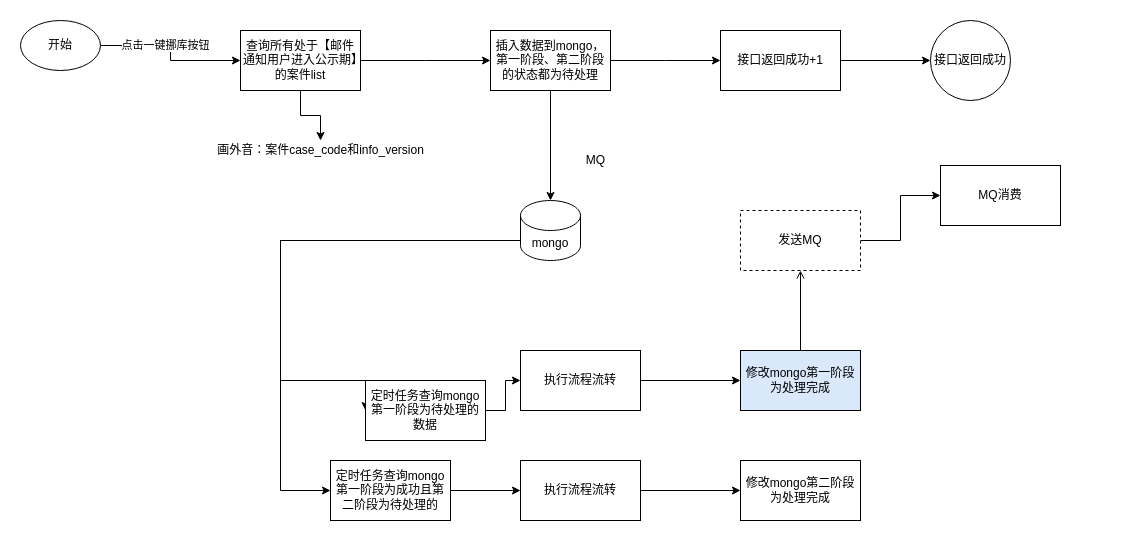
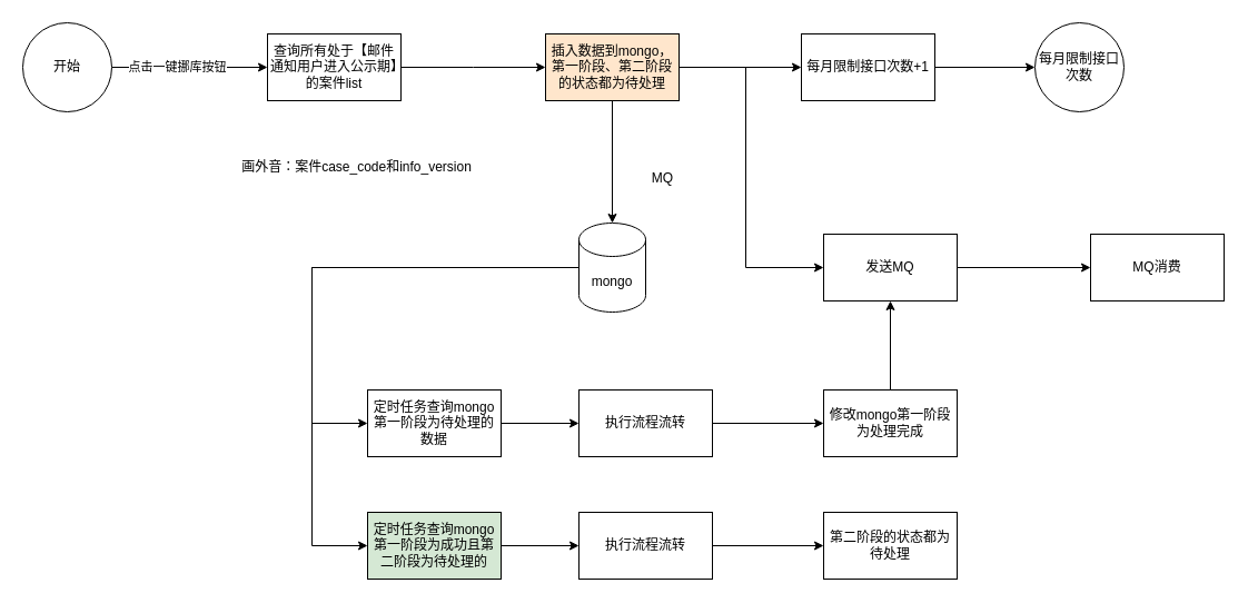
- <mxCell id="4" value="开始" style="ellipse;whiteSpace=wrap;html=1;aspect=fixed;" vertex="1" parent="1"><mxGeometry x="20" y="20" width="80" height="50" as="geometry" /></mxCell>
+ <mxCell id="4" value="开始" style="ellipse;whiteSpace=wrap;html=1;aspect=fixed;" vertex="1" parent="1"><mxGeometry x="20" y="20" width="80" height="80" as="geometry" /></mxCell>
- <mxCell id="11" value="插入数据到mongo，第一阶段、第二阶段的状态都为待处理" style="rounded=0;whiteSpace=wrap;html=1;" vertex="1" parent="1"><mxGeometry x="490" y="30" width="120" height="60" as="geometry" /></mxCell>
+ <mxCell id="11" value="插入数据到mongo，第一阶段、第二阶段的状态都为待处理" style="rounded=0;whiteSpace=wrap;html=1;fillColor=#ffe6cc;" vertex="1" parent="1"><mxGeometry x="490" y="30" width="120" height="60" as="geometry" /></mxCell>
- <mxCell id="29" value="接口返回成功+1" style="whiteSpace=wrap;html=1;" vertex="1" parent="1"><mxGeometry x="720" y="30" width="120" height="60" as="geometry" /></mxCell>
+ <mxCell id="29" value="每月限制接口次数+1" style="whiteSpace=wrap;html=1;" vertex="1" parent="1"><mxGeometry x="720" y="30" width="120" height="60" as="geometry" /></mxCell>
- <mxCell id="15" value="接口返回成功" style="ellipse;whiteSpace=wrap;html=1;aspect=fixed;" vertex="1" parent="1"><mxGeometry x="930" y="20" width="80" height="80" as="geometry" /></mxCell>
+ <mxCell id="15" value="每月限制接口次数" style="ellipse;whiteSpace=wrap;html=1;aspect=fixed;" vertex="1" parent="1"><mxGeometry x="930" y="20" width="80" height="80" as="geometry" /></mxCell>
- <mxCell id="6" style="edgeStyle=orthogonalEdgeStyle;rounded=0;orthogonalLoop=1;jettySize=auto;html=1;" edge="1" parent="1" source="7" target="18"><mxGeometry relative="1" as="geometry" /></mxCell>
+ <mxCell id="10" style="edgeStyle=orthogonalEdgeStyle;rounded=0;orthogonalLoop=1;jettySize=auto;html=1;entryX=0;entryY=0.5;entryDx=0;entryDy=0;" edge="1" parent="1" source="11" target="31"><mxGeometry relative="1" as="geometry"><Array as="points"><mxPoint x="670" y="60" /><mxPoint x="670" y="240" /></Array></mxGeometry></mxCell>
- <mxCell id="33" value="MQ消费" style="rounded=0;whiteSpace=wrap;html=1;" vertex="1" parent="1"><mxGeometry x="940" y="165" width="120" height="60" as="geometry" /></mxCell>
+ <mxCell id="33" value="MQ消费" style="rounded=0;whiteSpace=wrap;html=1;" vertex="1" parent="1"><mxGeometry x="980" y="210" width="120" height="60" as="geometry" /></mxCell>
- <mxCell id="14" value="mongo" style="shape=cylinder3;whiteSpace=wrap;html=1;boundedLbl=1;backgroundOutline=1;size=15;" vertex="1" parent="1"><mxGeometry x="520" y="200" width="60" height="60" as="geometry" /></mxCell>
+ <mxCell id="14" value="mongo" style="shape=cylinder3;whiteSpace=wrap;html=1;boundedLbl=1;backgroundOutline=1;size=15;" vertex="1" parent="1"><mxGeometry x="520" y="200" width="60" height="80" as="geometry" /></mxCell>
- <mxCell id="31" value="发送MQ" style="rounded=0;whiteSpace=wrap;html=1;dashed=1;" vertex="1" parent="1"><mxGeometry x="740" y="210" width="120" height="60" as="geometry" /></mxCell>
+ <mxCell id="31" value="发送MQ" style="rounded=0;whiteSpace=wrap;html=1;" vertex="1" parent="1"><mxGeometry x="740" y="210" width="120" height="60" as="geometry" /></mxCell>
- <mxCell id="21" style="edgeStyle=orthogonalEdgeStyle;rounded=0;orthogonalLoop=1;jettySize=auto;html=1;entryX=0.5;entryY=1;entryDx=0;entryDy=0;endArrow=open;" edge="1" parent="1" source="22" target="31"><mxGeometry relative="1" as="geometry" /></mxCell>
+ <mxCell id="21" style="edgeStyle=orthogonalEdgeStyle;rounded=0;orthogonalLoop=1;jettySize=auto;html=1;entryX=0.5;entryY=1;entryDx=0;entryDy=0;" edge="1" parent="1" source="22" target="31"><mxGeometry relative="1" as="geometry" /></mxCell>
- <mxCell id="22" value="修改mongo第一阶段为处理完成" style="rounded=0;whiteSpace=wrap;html=1;fillColor=#dae8fc;" vertex="1" parent="1"><mxGeometry x="740" y="350" width="120" height="60" as="geometry" /></mxCell>
+ <mxCell id="22" value="修改mongo第一阶段为处理完成" style="rounded=0;whiteSpace=wrap;html=1;" vertex="1" parent="1"><mxGeometry x="740" y="350" width="120" height="60" as="geometry" /></mxCell>
- <mxCell id="17" value="定时任务查询mongo第一阶段为待处理的数据" style="rounded=0;whiteSpace=wrap;html=1;" vertex="1" parent="1"><mxGeometry x="365" y="380" width="120" height="60" as="geometry" /></mxCell>
+ <mxCell id="17" value="定时任务查询mongo第一阶段为待处理的数据" style="rounded=0;whiteSpace=wrap;html=1;" vertex="1" parent="1"><mxGeometry x="330" y="350" width="120" height="60" as="geometry" /></mxCell>
- <mxCell id="24" value="定时任务查询mongo第一阶段为成功且第二阶段为待处理的" style="rounded=0;whiteSpace=wrap;html=1;" vertex="1" parent="1"><mxGeometry x="330" y="460" width="120" height="60" as="geometry" /></mxCell>
+ <mxCell id="24" value="定时任务查询mongo第一阶段为成功且第二阶段为待处理的" style="rounded=0;whiteSpace=wrap;html=1;fillColor=#d5e8d4;" vertex="1" parent="1"><mxGeometry x="330" y="460" width="120" height="60" as="geometry" /></mxCell>
- <mxCell id="27" value="修改mongo第二阶段为处理完成" style="rounded=0;whiteSpace=wrap;html=1;" vertex="1" parent="1"><mxGeometry x="740" y="460" width="120" height="60" as="geometry" /></mxCell>
+ <mxCell id="27" value="第二阶段的状态都为待处理" style="rounded=0;whiteSpace=wrap;html=1;" vertex="1" parent="1"><mxGeometry x="740" y="460" width="120" height="60" as="geometry" /></mxCell>
